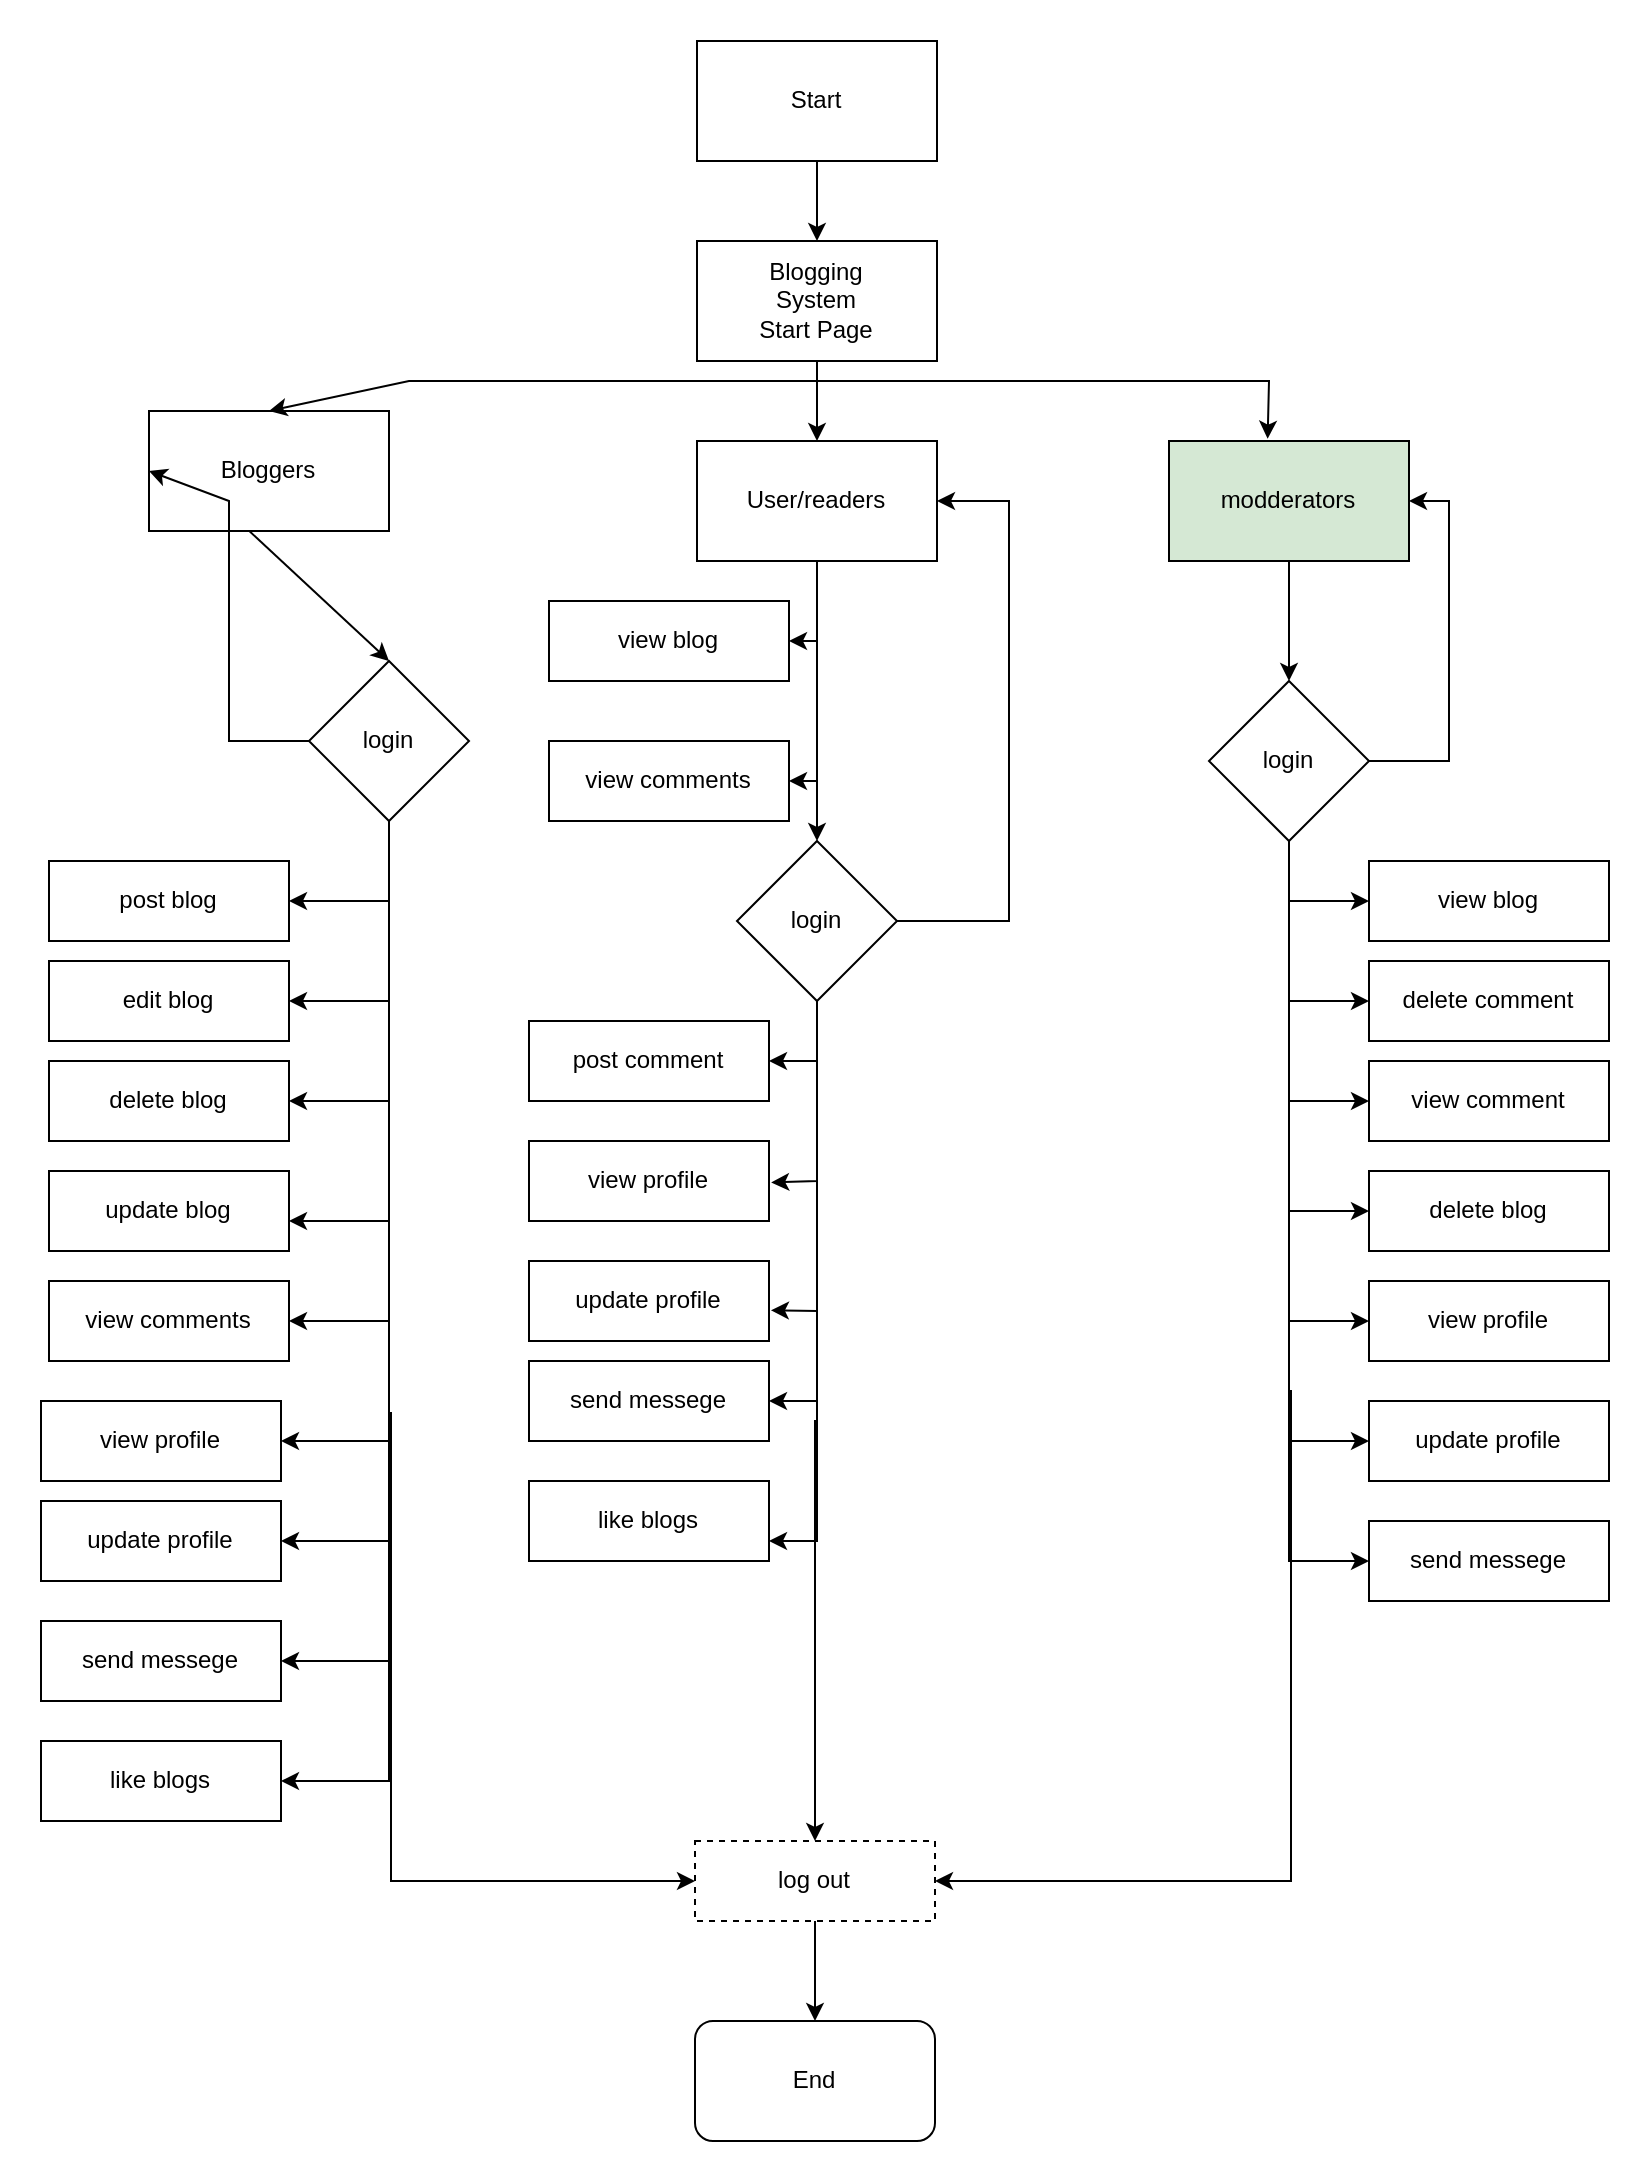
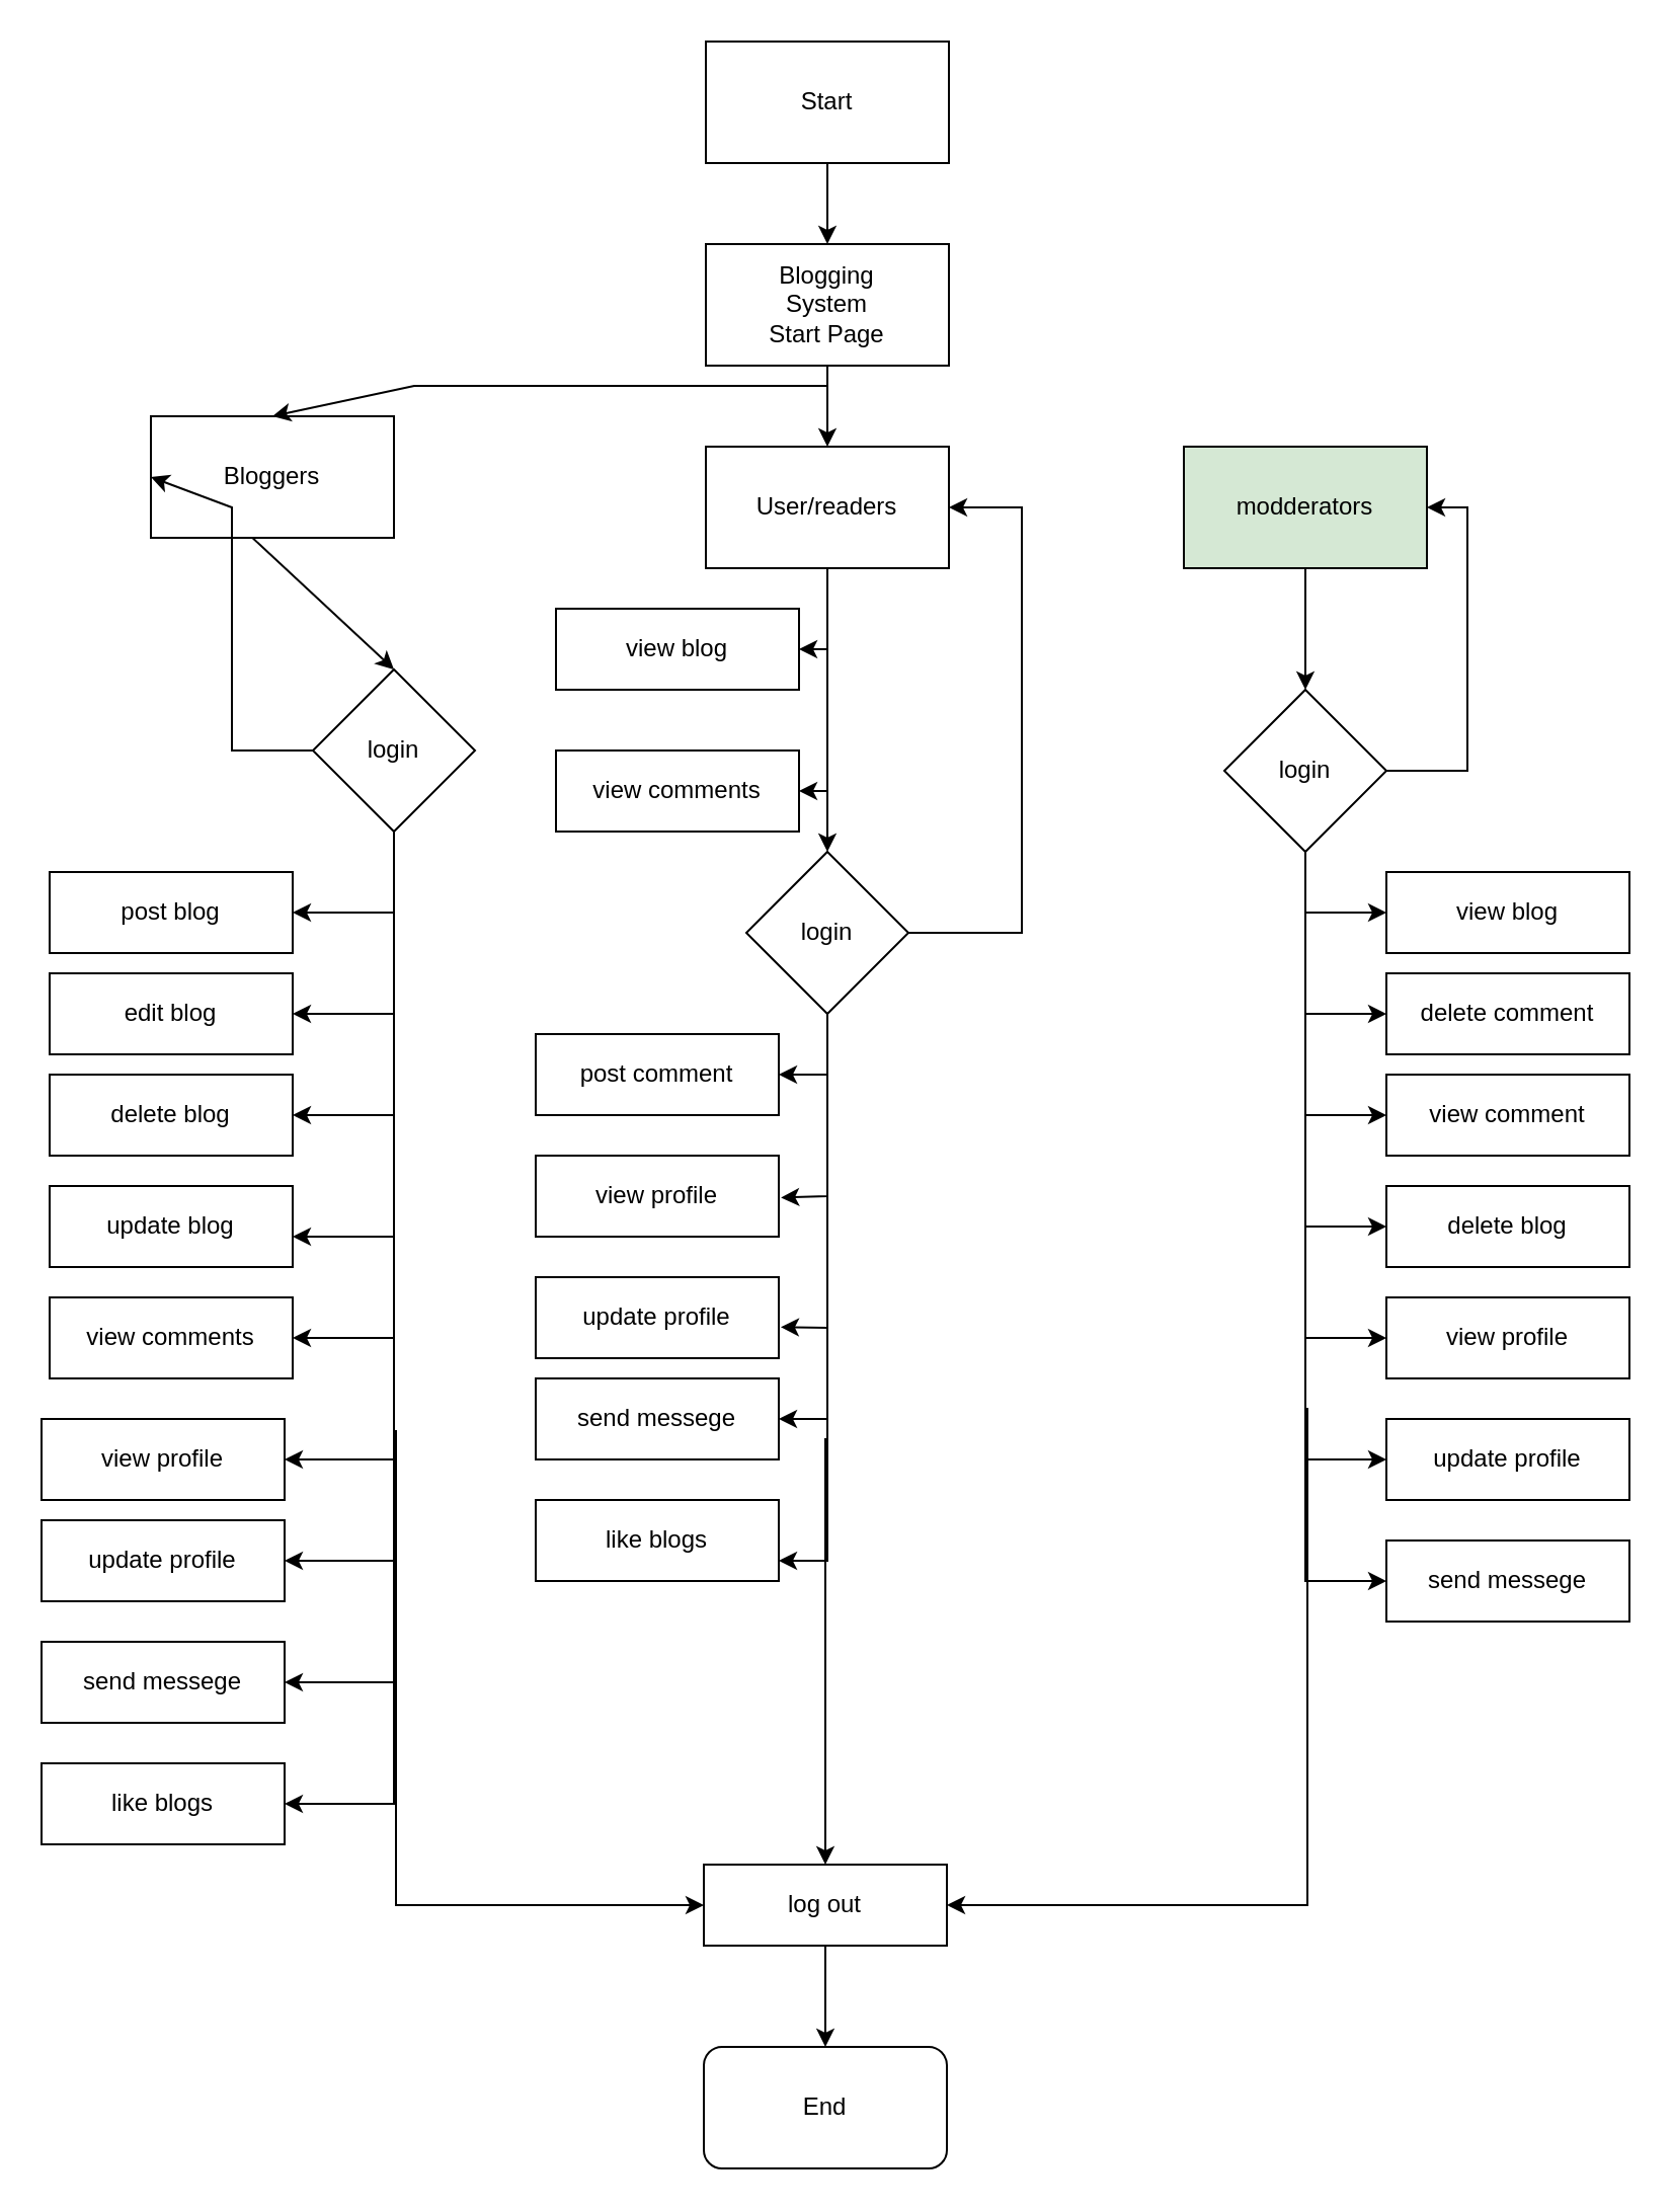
- <mxCell id="10" value="" style="endArrow=classic;html=1;rounded=0;entryX=0.411;entryY=-0.019;entryDx=0;entryDy=0;exitX=0.5;exitY=1;exitDx=0;exitDy=0;entryPerimeter=0;" parent="1" source="4" target="8" edge="1"><mxGeometry width="50" height="50" relative="1" as="geometry"><mxPoint x="418" y="190" as="sourcePoint" /><mxPoint x="214" y="230" as="targetPoint" /><Array as="points"><mxPoint x="408" y="190" /><mxPoint x="634" y="190" /></Array></mxGeometry></mxCell>
- <mxCell id="70" value="log out" style="rounded=0;whiteSpace=wrap;html=1;dashed=1;" parent="1" vertex="1"><mxGeometry x="347" y="920" width="120" height="40" as="geometry" /></mxCell>
+ <mxCell id="70" value="log out" style="rounded=0;whiteSpace=wrap;html=1;" parent="1" vertex="1"><mxGeometry x="347" y="920" width="120" height="40" as="geometry" /></mxCell>
